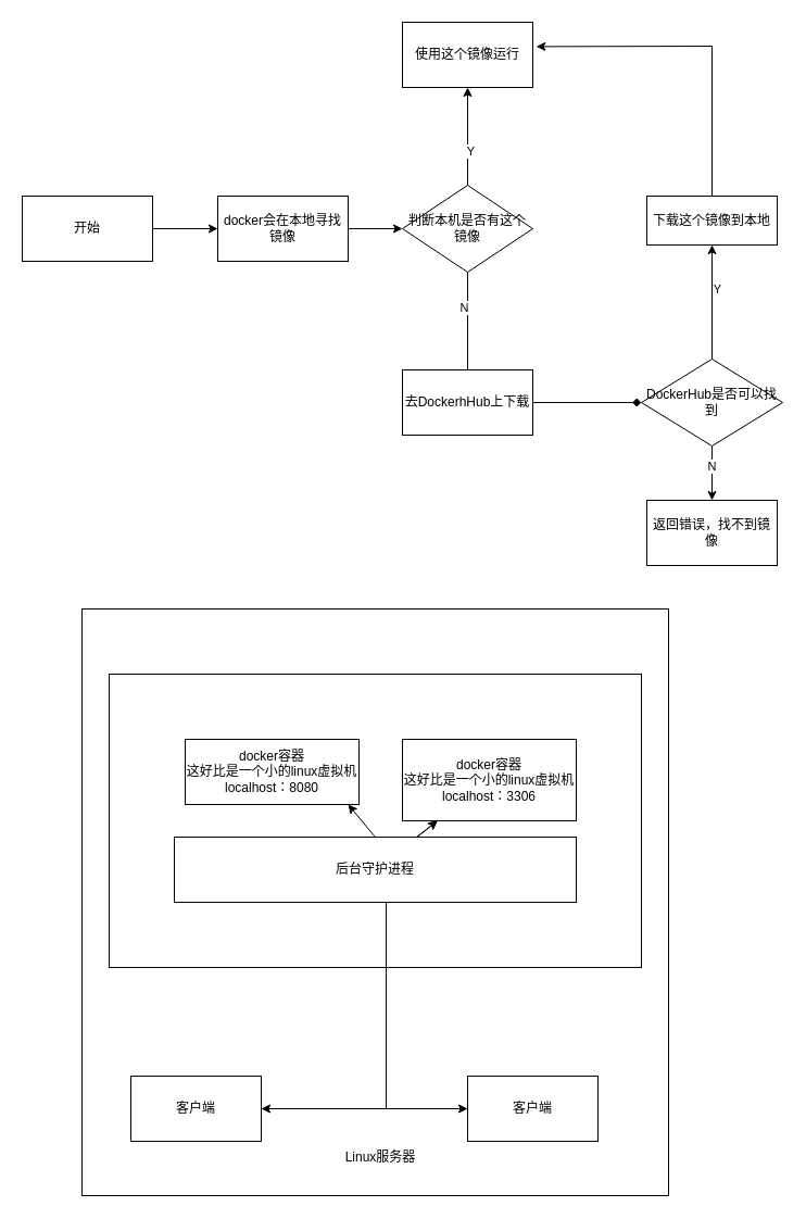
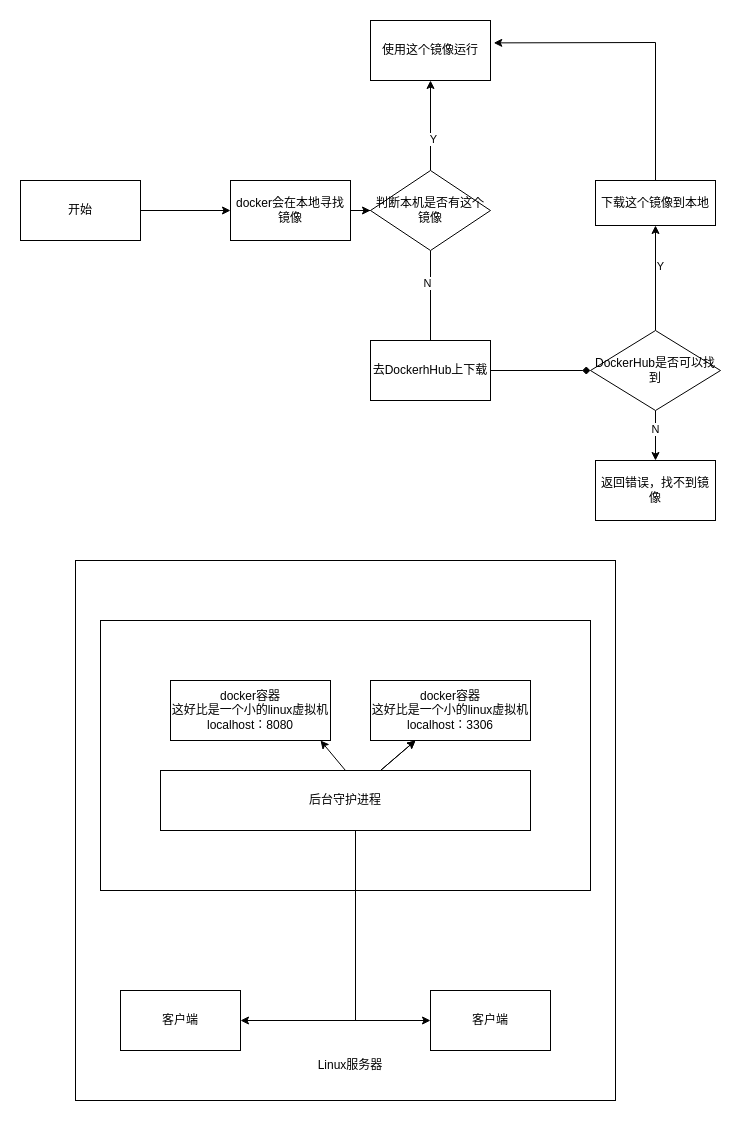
- <mxCell id="6" value="docker会在本地寻找镜像" style="whiteSpace=wrap;html=1;rounded=0;" parent="1" vertex="1"><mxGeometry x="200" y="180" width="120" height="60" as="geometry" /></mxCell>
+ <mxCell id="6" value="docker会在本地寻找镜像" style="whiteSpace=wrap;html=1;rounded=0;" parent="1" vertex="1"><mxGeometry x="230" y="180" width="120" height="60" as="geometry" /></mxCell>
- <mxCell id="31" value="&lt;span&gt;docker容器&lt;/span&gt;&lt;br&gt;&lt;span&gt;这好比是一个小的linux虚拟机&lt;/span&gt;&lt;br&gt;&lt;span&gt;localhost：3306&lt;/span&gt;" style="rounded=0;whiteSpace=wrap;html=1;" parent="1" vertex="1"><mxGeometry x="370" y="680" width="160" height="75" as="geometry" /></mxCell>
+ <mxCell id="31" value="&lt;span&gt;docker容器&lt;/span&gt;&lt;br&gt;&lt;span&gt;这好比是一个小的linux虚拟机&lt;/span&gt;&lt;br&gt;&lt;span&gt;localhost：3306&lt;/span&gt;" style="rounded=0;whiteSpace=wrap;html=1;" parent="1" vertex="1"><mxGeometry x="370" y="680" width="160" height="60" as="geometry" /></mxCell>
